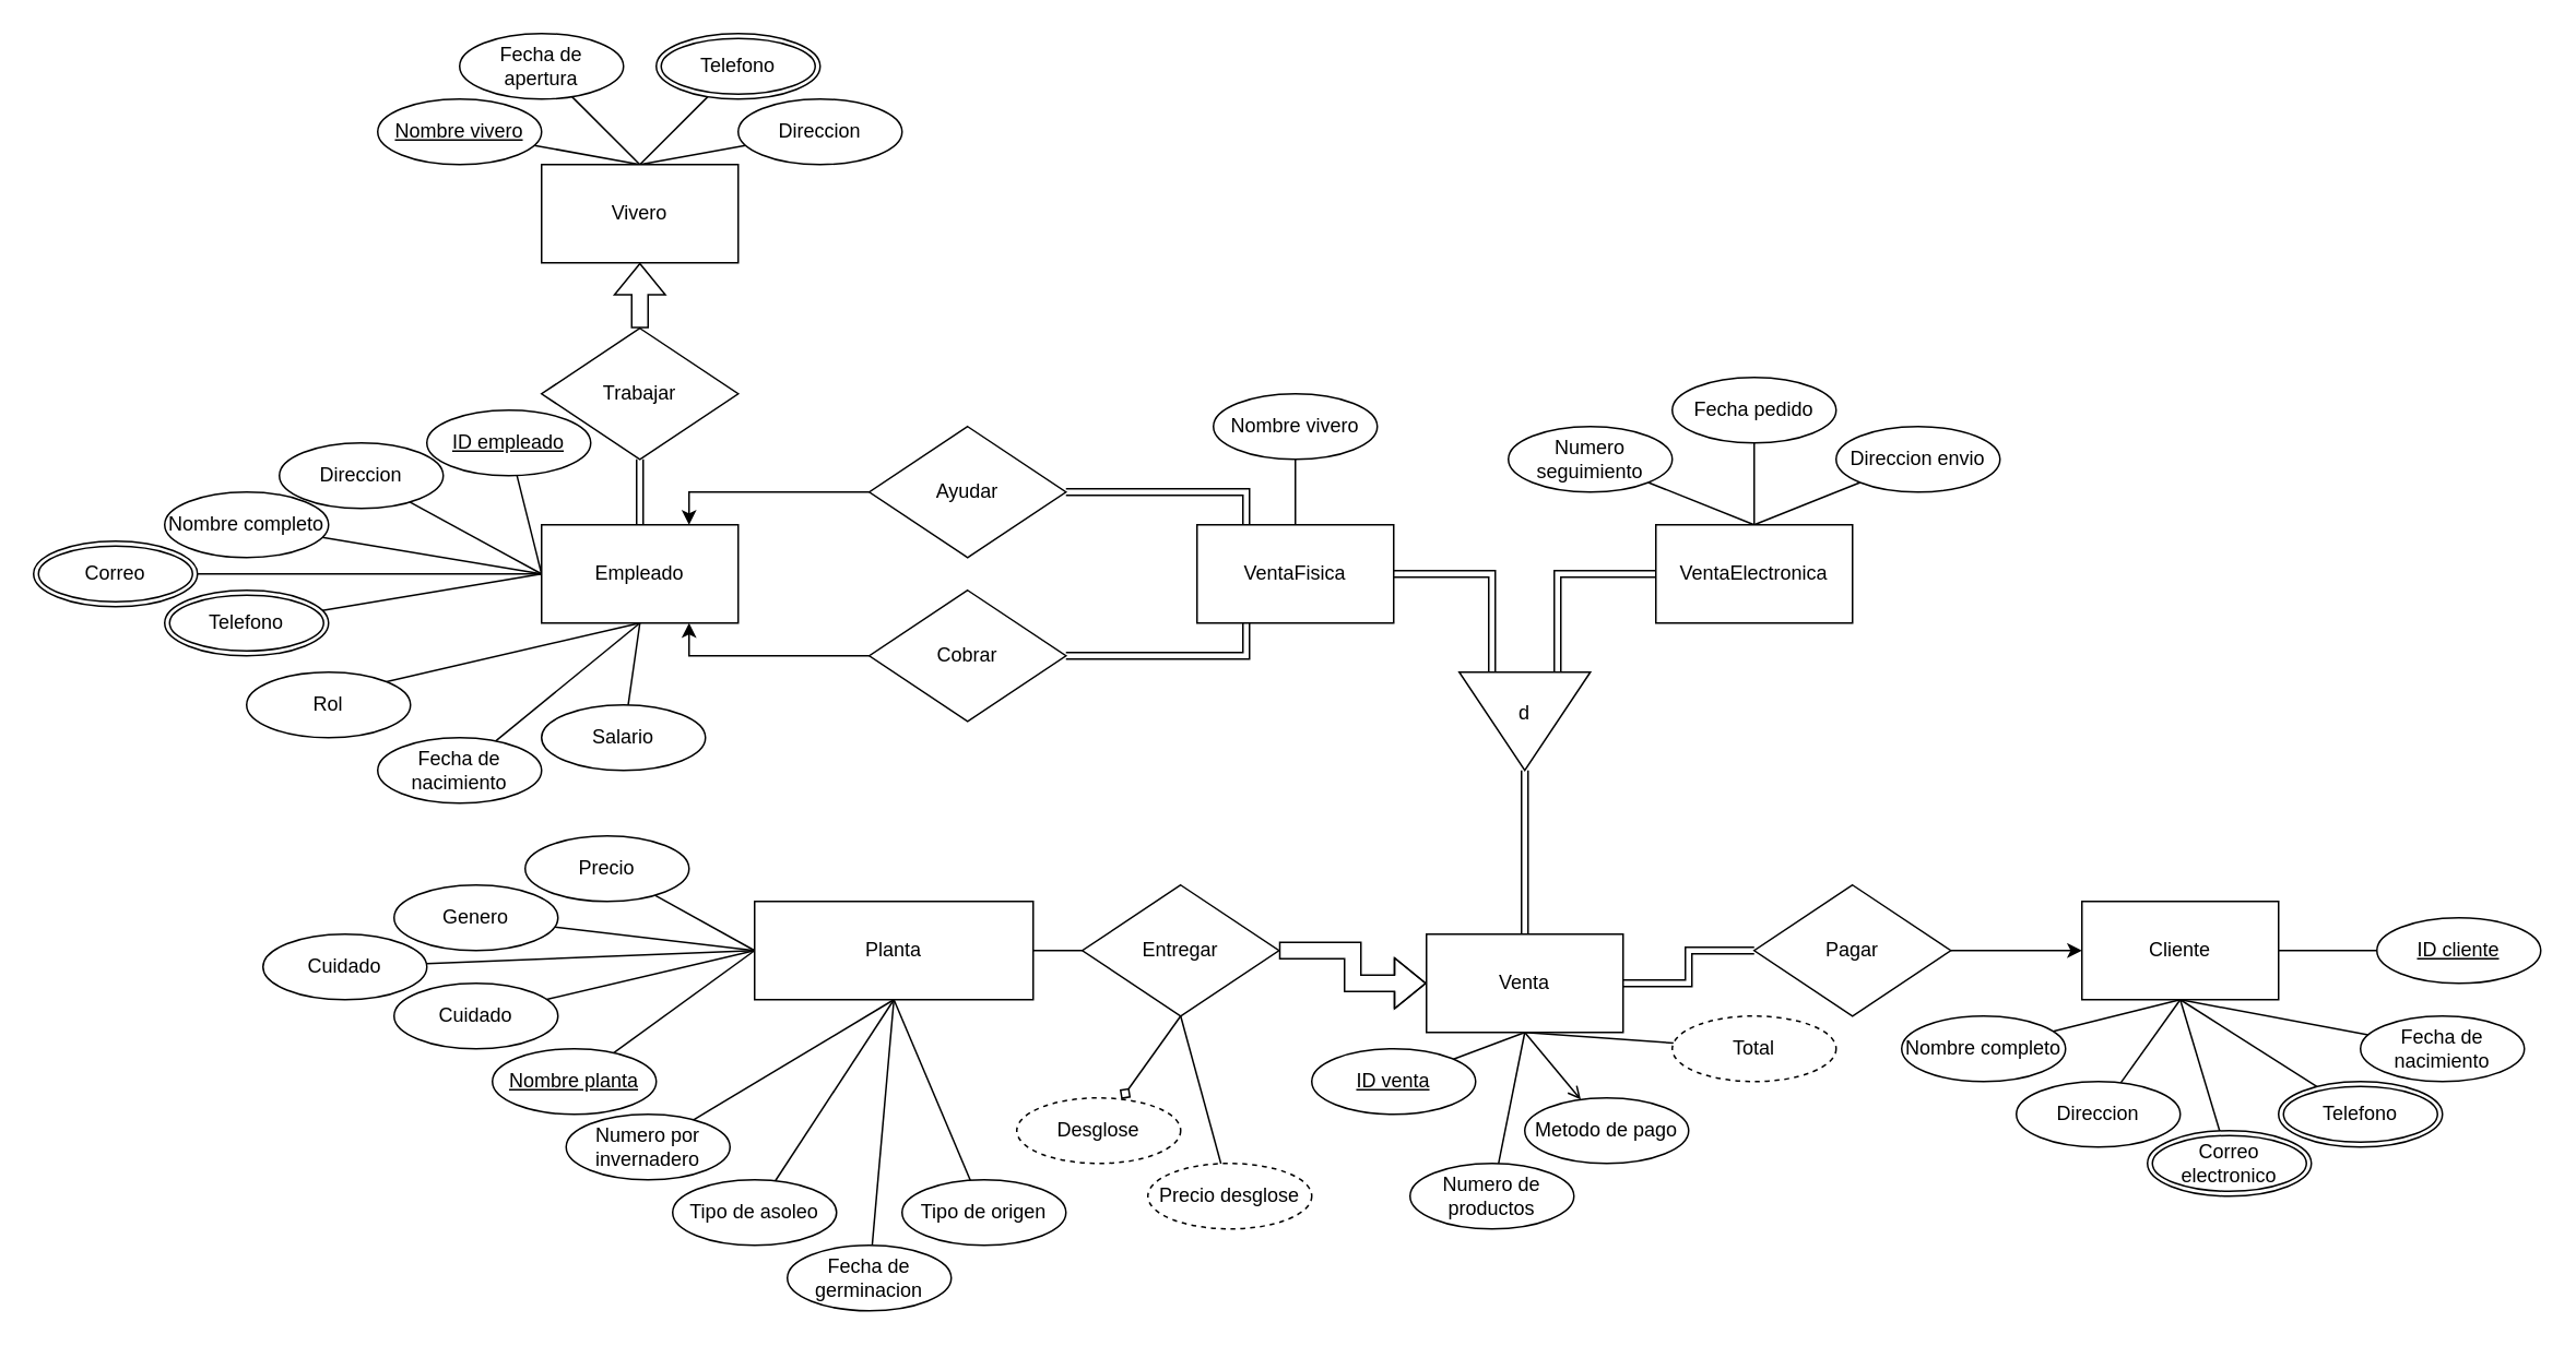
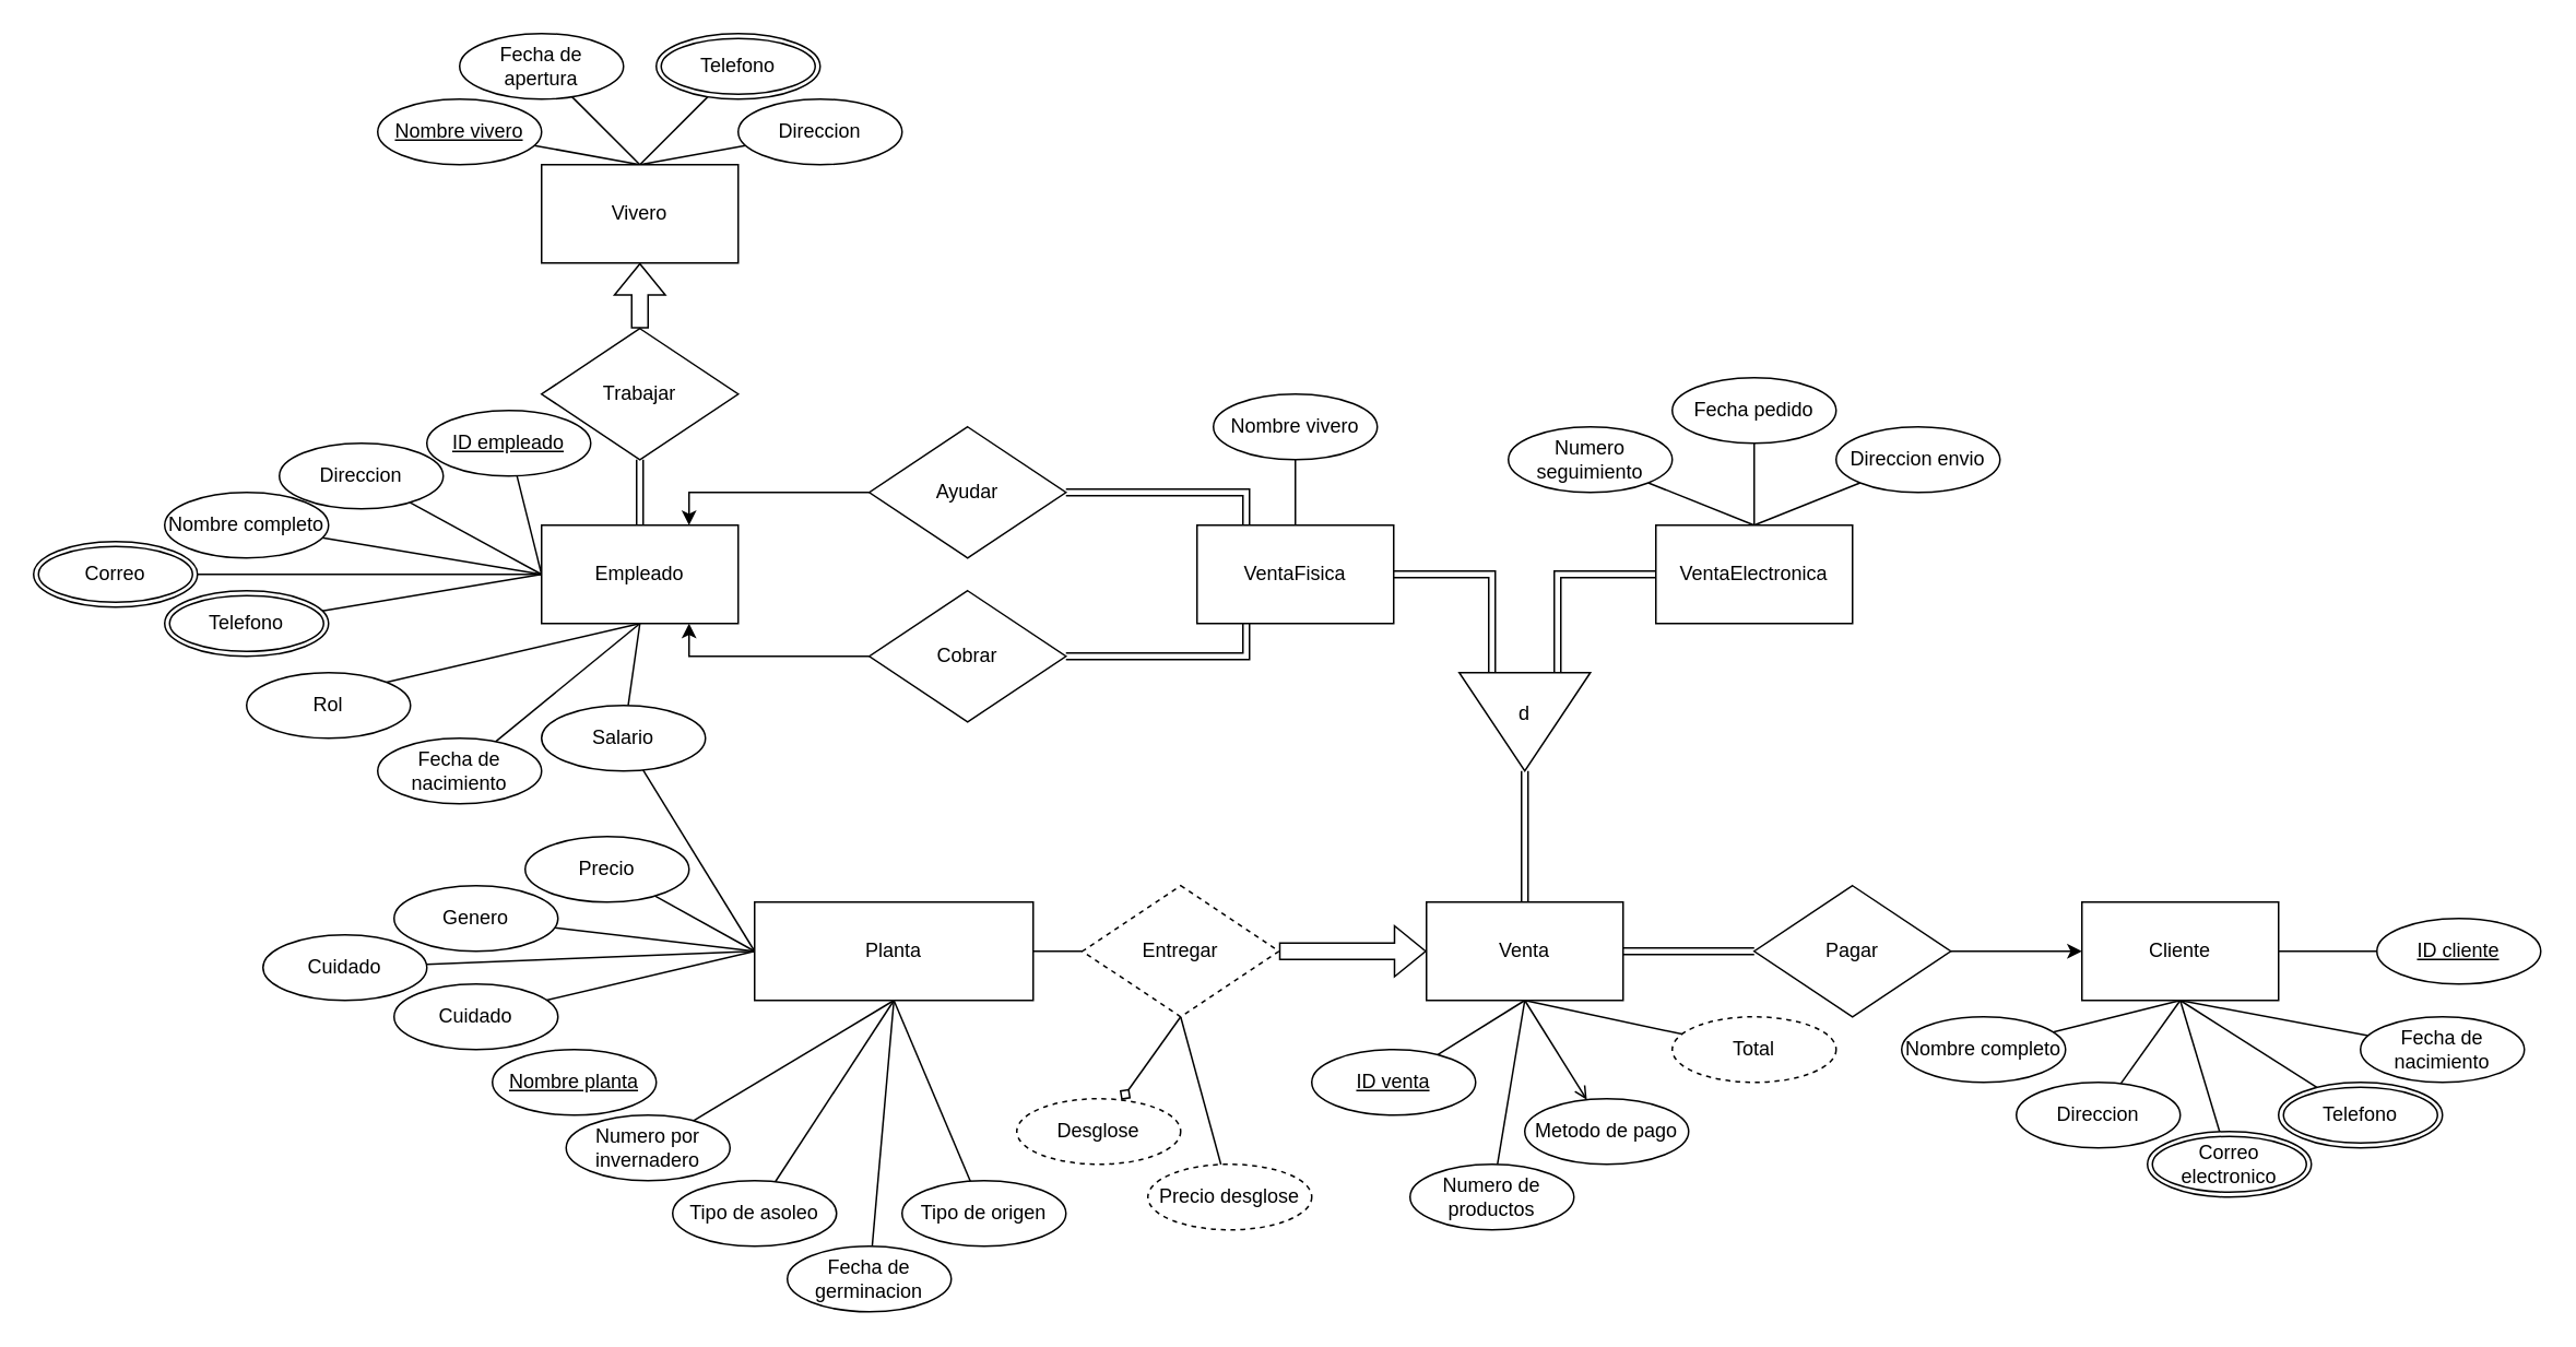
- <mxCell id="62" value="Entregar" style="rhombus;whiteSpace=wrap;html=1;" parent="1" vertex="1"><mxGeometry x="660" y="540" width="120" height="80" as="geometry" /></mxCell>
+ <mxCell id="62" value="Entregar" style="rhombus;whiteSpace=wrap;html=1;dashed=1;" parent="1" vertex="1"><mxGeometry x="660" y="540" width="120" height="80" as="geometry" /></mxCell>
- <mxCell id="26" value="Venta" style="rounded=0;whiteSpace=wrap;html=1;" parent="1" vertex="1"><mxGeometry x="870" y="570" width="120" height="60" as="geometry" /></mxCell>
+ <mxCell id="26" value="Venta" style="rounded=0;whiteSpace=wrap;html=1;" parent="1" vertex="1"><mxGeometry x="870" y="550" width="120" height="60" as="geometry" /></mxCell>
- <mxCell id="45" style="edgeStyle=none;rounded=0;orthogonalLoop=1;jettySize=auto;html=1;exitX=0;exitY=0.5;exitDx=0;exitDy=0;endArrow=none;endFill=0;" parent="1" source="50" target="82" edge="1"><mxGeometry relative="1" as="geometry"><mxPoint x="350" y="640" as="targetPoint" /></mxGeometry></mxCell>
+ <mxCell id="45" style="edgeStyle=none;rounded=0;orthogonalLoop=1;jettySize=auto;html=1;exitX=0;exitY=0.5;exitDx=0;exitDy=0;endArrow=none;endFill=0;" parent="1" source="50" target="76" edge="1"><mxGeometry relative="1" as="geometry"><mxPoint x="350" y="640" as="targetPoint" /></mxGeometry></mxCell>
